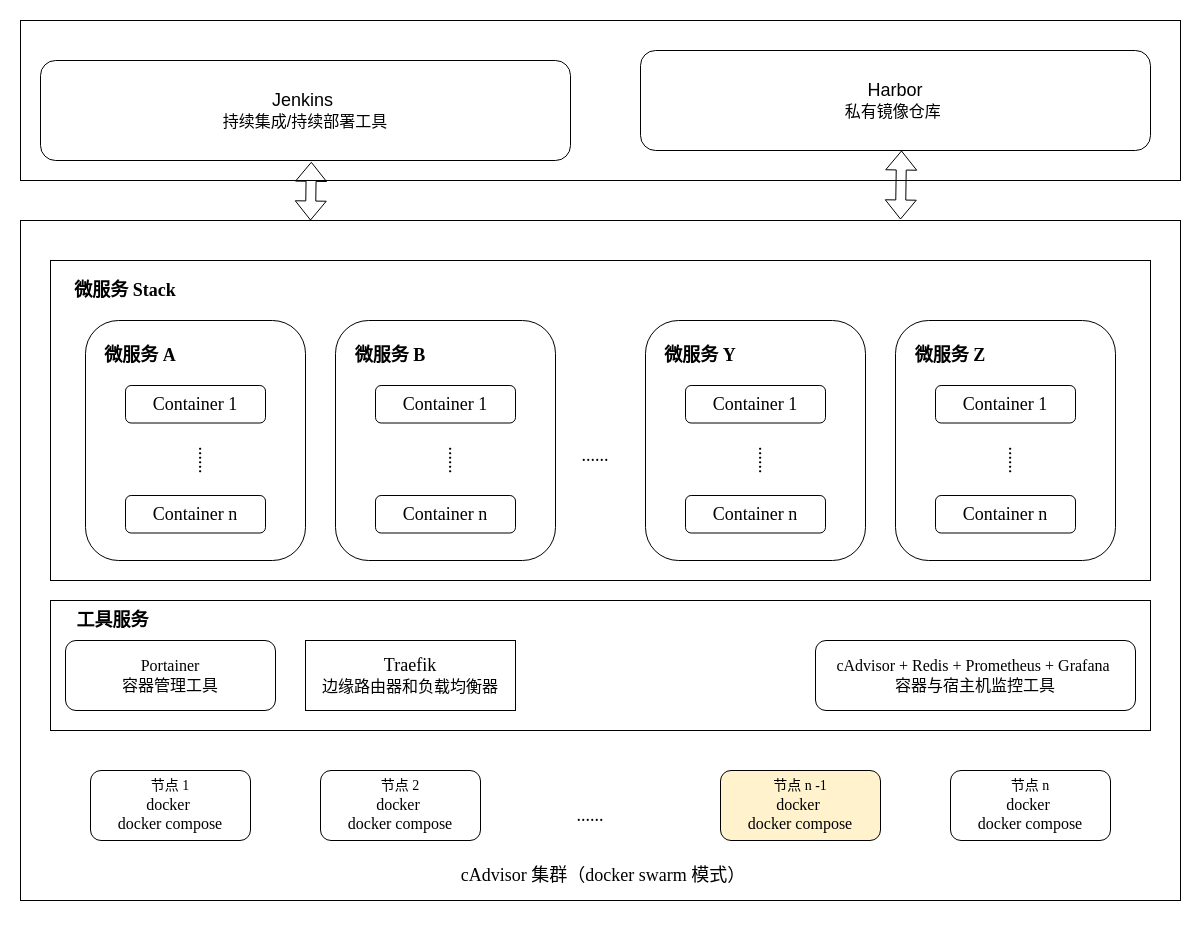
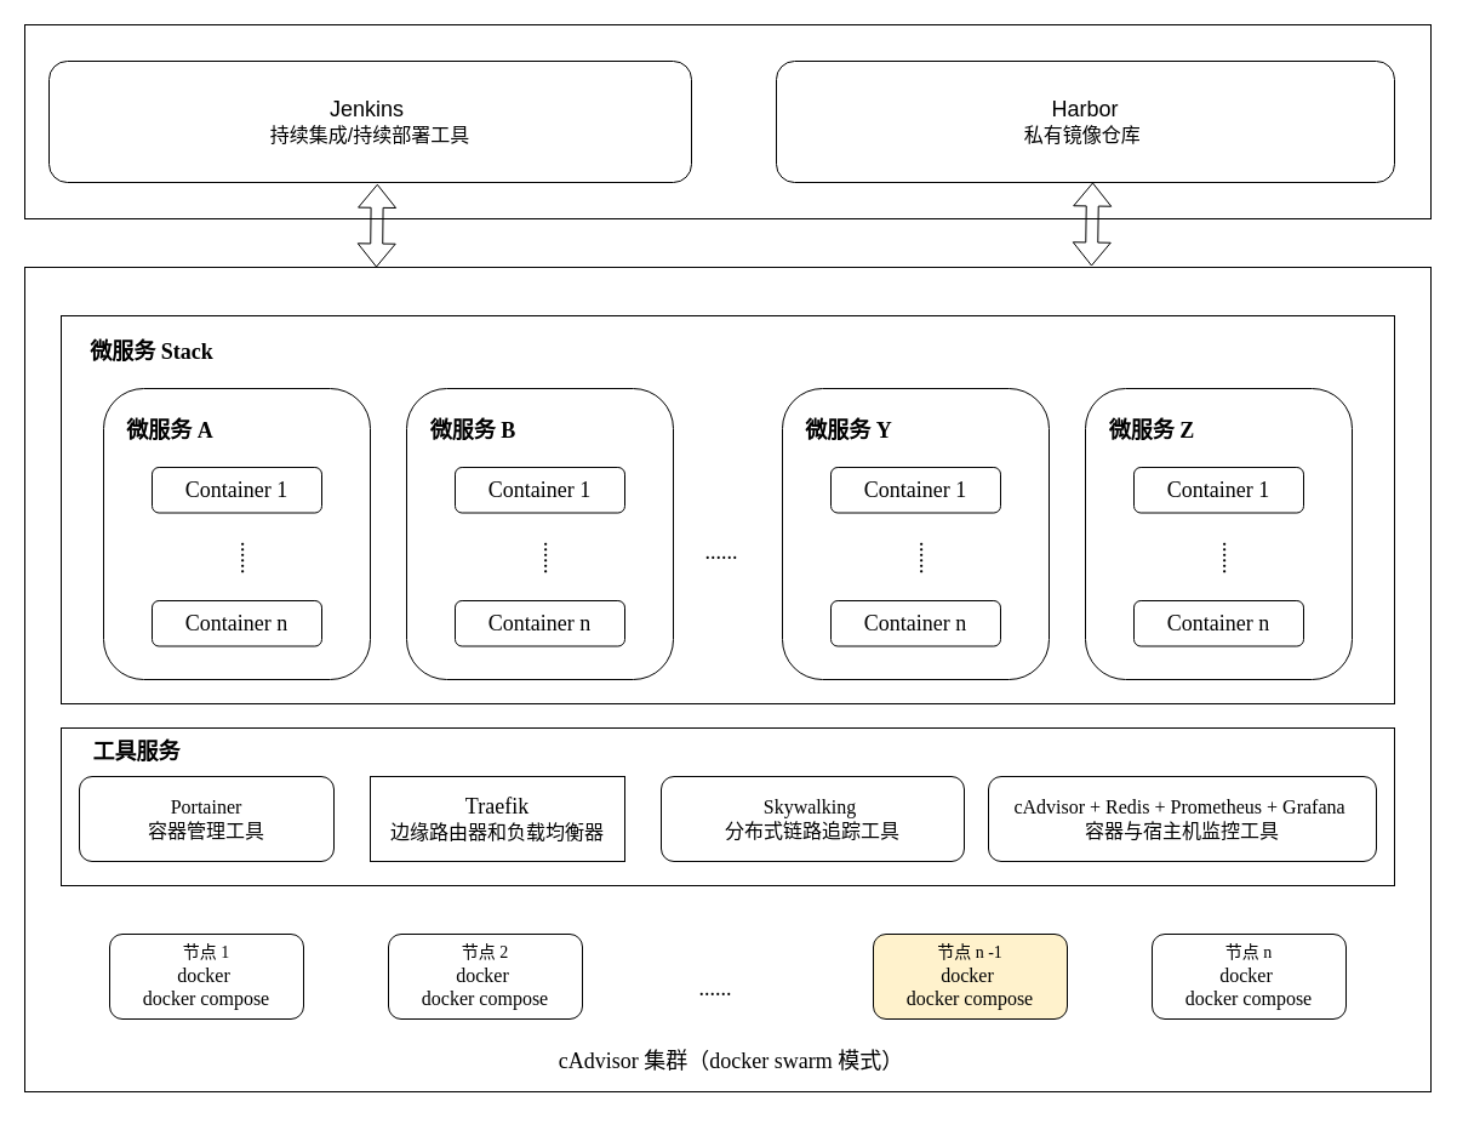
- <mxCell id="50" value="&lt;font style=&quot;font-size: 18px;&quot;&gt;Jenkins&amp;nbsp;&lt;/font&gt;&lt;div&gt;&lt;font size=&quot;3&quot;&gt;持续集成/持续部署工具&lt;/font&gt;&lt;/div&gt;" style="rounded=1;whiteSpace=wrap;html=1;fontSize=12;glass=0;strokeWidth=1;shadow=0;" vertex="1" parent="48"><mxGeometry x="20" y="40" width="530" height="100" as="geometry" /></mxCell>
+ <mxCell id="50" value="&lt;font style=&quot;font-size: 18px;&quot;&gt;Jenkins&amp;nbsp;&lt;/font&gt;&lt;div&gt;&lt;font size=&quot;3&quot;&gt;持续集成/持续部署工具&lt;/font&gt;&lt;/div&gt;" style="rounded=1;whiteSpace=wrap;html=1;fontSize=12;glass=0;strokeWidth=1;shadow=0;" vertex="1" parent="48"><mxGeometry x="20" y="30" width="530" height="100" as="geometry" /></mxCell>
+ <mxCell id="43" value="&lt;p style=&quot;margin: 0pt 0pt 0.0pt; font-family: &amp;quot;Times New Roman&amp;quot;; font-size: 10.5pt;&quot; class=&quot;MsoNormal&quot;&gt;&lt;span style=&quot;font-family: 仿宋_GB2312; font-size: 12pt;&quot;&gt;&lt;font face=&quot;Times New Roman Regular&quot;&gt;Skywalking&amp;nbsp;&lt;/font&gt;&lt;/span&gt;&lt;/p&gt;&lt;div&gt;&lt;p style=&quot;margin: 0pt 0pt 0.0pt;&quot; class=&quot;MsoNormal&quot;&gt;&lt;font face=&quot;yobFlRzFiSTVJPav9Yy1&quot;&gt;&lt;span style=&quot;font-size: 16px;&quot;&gt;分布式链路追踪工具&lt;/span&gt;&lt;/font&gt;&lt;/p&gt;&lt;/div&gt;" style="rounded=1;whiteSpace=wrap;html=1;fontSize=12;glass=0;strokeWidth=1;shadow=0;align=center;" vertex="1" parent="39"><mxGeometry x="495" y="40" width="250" height="70" as="geometry" /></mxCell>
